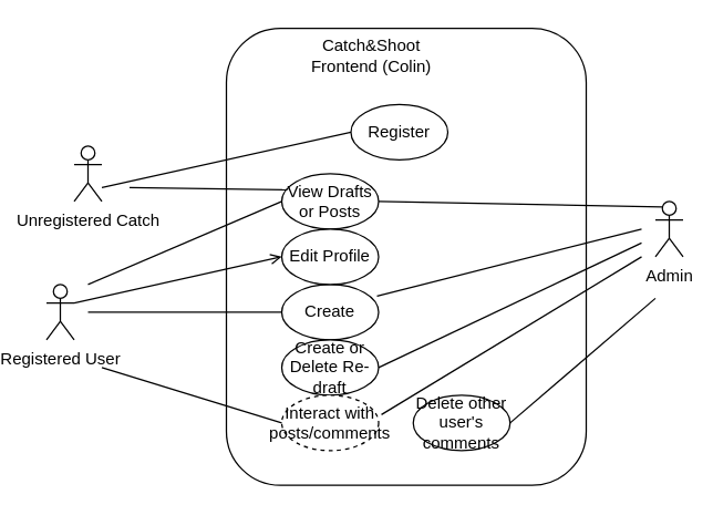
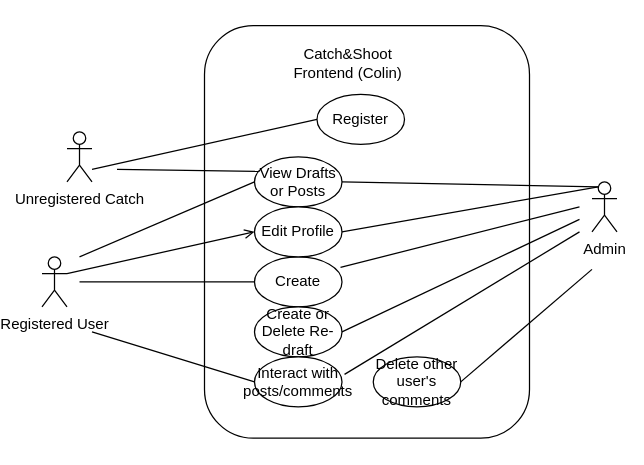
- <mxCell id="25" value="Catch&amp;amp;Shoot Frontend (Colin)" style="text;html=1;align=center;verticalAlign=middle;whiteSpace=wrap;rounded=0;" parent="1" vertex="1"><mxGeometry x="210" y="25" width="90" height="30" as="geometry" /></mxCell>
+ <mxCell id="25" value="Catch&amp;amp;Shoot Frontend (Colin)" style="text;html=1;align=center;verticalAlign=middle;whiteSpace=wrap;rounded=0;" parent="1" vertex="1"><mxGeometry x="220" y="35" width="90" height="30" as="geometry" /></mxCell>
+ <mxCell id="16" value="" style="endArrow=none;html=1;rounded=0;exitX=1;exitY=0.5;exitDx=0;exitDy=0;entryX=0.25;entryY=0.1;entryDx=0;entryDy=0;entryPerimeter=0;" parent="1" source="13" target="14" edge="1"><mxGeometry width="50" height="50" relative="1" as="geometry"><mxPoint x="260" y="225" as="sourcePoint" /><mxPoint x="450" y="75" as="targetPoint" /></mxGeometry></mxCell>
- <mxCell id="10" value="Interact with posts/comments" style="ellipse;whiteSpace=wrap;html=1;dashed=1;" parent="1" vertex="1"><mxGeometry x="190" y="285" width="70" height="40" as="geometry" /></mxCell>
+ <mxCell id="10" value="Interact with posts/comments" style="ellipse;whiteSpace=wrap;html=1;" parent="1" vertex="1"><mxGeometry x="190" y="285" width="70" height="40" as="geometry" /></mxCell>
